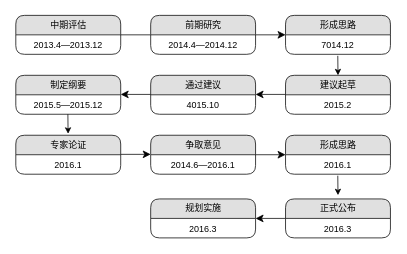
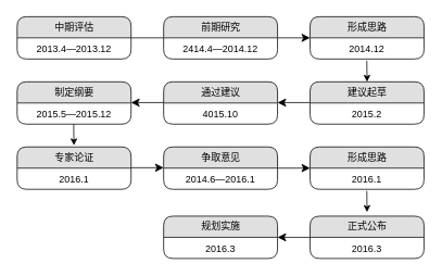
- <mxCell id="7" value="2014.4—2014.12" style="text;html=1;strokeColor=none;fillColor=none;spacingLeft=4;spacingRight=4;whiteSpace=wrap;overflow=hidden;rotatable=0;points=[[0,0.5],[1,0.5]];portConstraint=eastwest;align=center;" parent="6" vertex="1"><mxGeometry y="26" width="140" height="26" as="geometry" /></mxCell>
+ <mxCell id="7" value="2414.4—2014.12" style="text;html=1;strokeColor=none;fillColor=none;spacingLeft=4;spacingRight=4;whiteSpace=wrap;overflow=hidden;rotatable=0;points=[[0,0.5],[1,0.5]];portConstraint=eastwest;align=center;" parent="6" vertex="1"><mxGeometry y="26" width="140" height="26" as="geometry" /></mxCell>
- <mxCell id="9" value="7014.12" style="text;html=1;strokeColor=none;fillColor=none;spacingLeft=4;spacingRight=4;whiteSpace=wrap;overflow=hidden;rotatable=0;points=[[0,0.5],[1,0.5]];portConstraint=eastwest;align=center;" parent="8" vertex="1"><mxGeometry y="26" width="140" height="26" as="geometry" /></mxCell>
+ <mxCell id="9" value="2014.12" style="text;html=1;strokeColor=none;fillColor=none;spacingLeft=4;spacingRight=4;whiteSpace=wrap;overflow=hidden;rotatable=0;points=[[0,0.5],[1,0.5]];portConstraint=eastwest;align=center;" parent="8" vertex="1"><mxGeometry y="26" width="140" height="26" as="geometry" /></mxCell>
